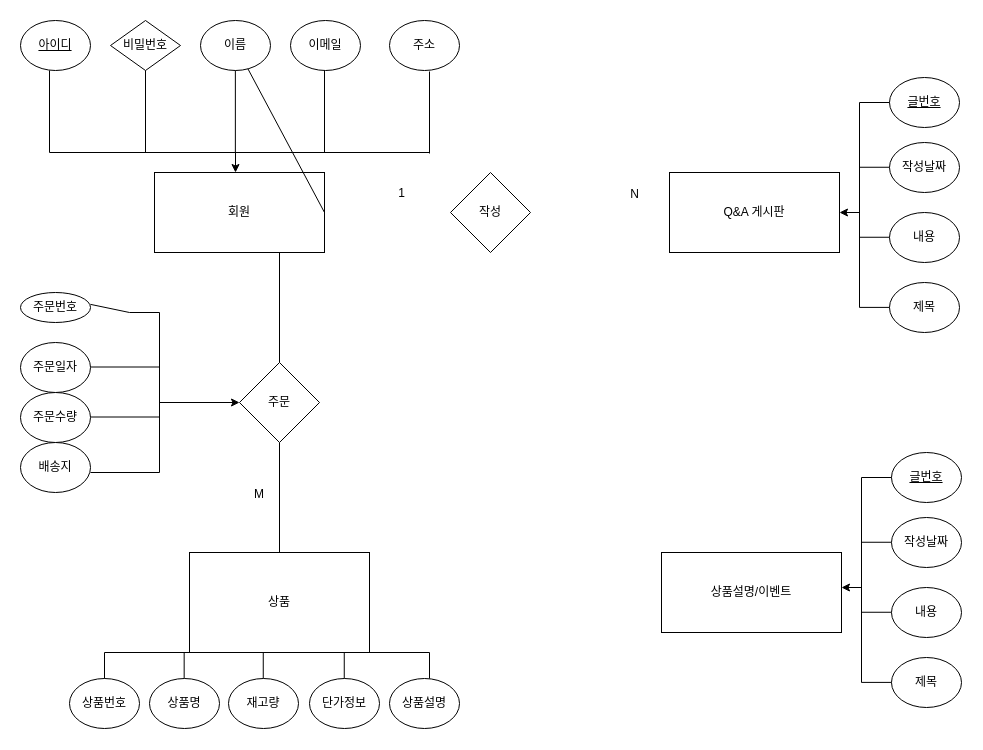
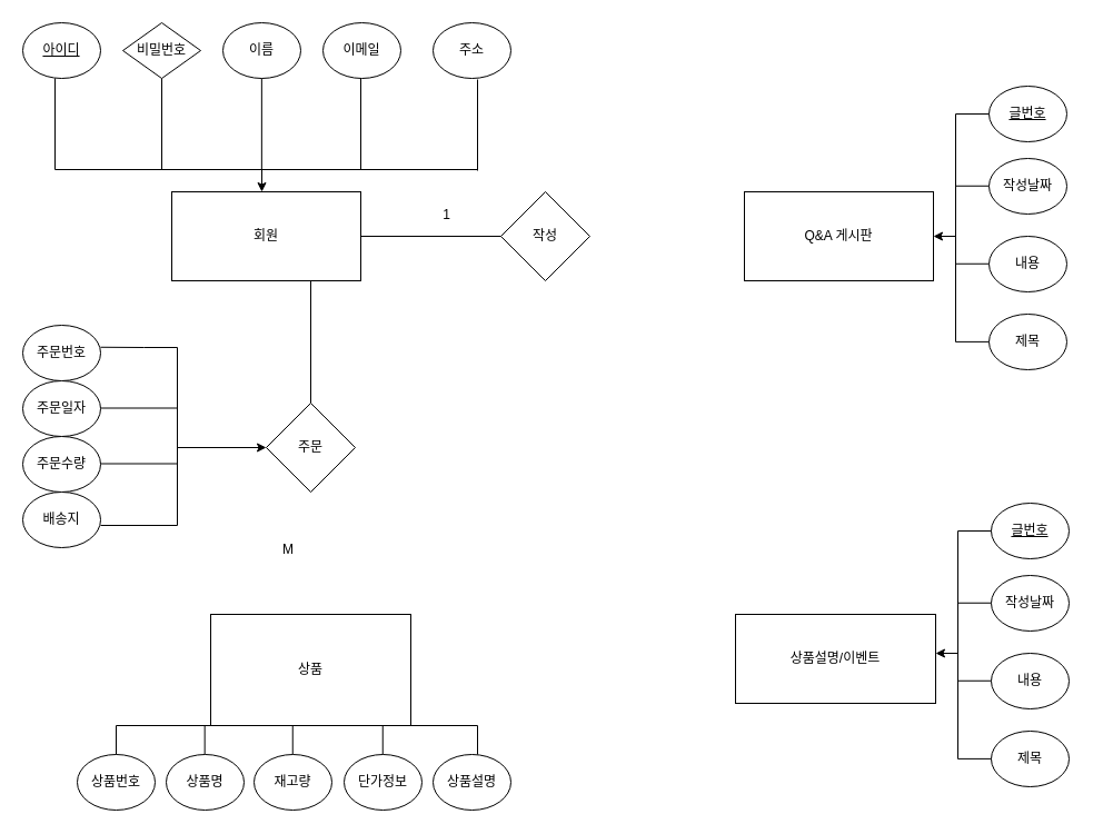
- <mxCell id="41" value="" style="endArrow=none;html=1;rounded=0;exitX=1;exitY=0.5;exitDx=0;exitDy=0;" edge="1" parent="1" source="14" target="4"><mxGeometry relative="1" as="geometry"><mxPoint x="249" y="262" as="sourcePoint" /><mxPoint x="249" y="372" as="targetPoint" /></mxGeometry></mxCell>
+ <mxCell id="41" value="" style="endArrow=none;html=1;rounded=0;exitX=1;exitY=0.5;exitDx=0;exitDy=0;entryX=0;entryY=0.5;entryDx=0;entryDy=0;" edge="1" parent="1" source="14" target="40"><mxGeometry relative="1" as="geometry"><mxPoint x="249" y="262" as="sourcePoint" /><mxPoint x="249" y="372" as="targetPoint" /></mxGeometry></mxCell>
- <mxCell id="10" value="주문번호" style="ellipse;whiteSpace=wrap;html=1;" parent="1" vertex="1"><mxGeometry x="20" y="292" width="70" height="30" as="geometry" /></mxCell>
+ <mxCell id="10" value="주문번호" style="ellipse;whiteSpace=wrap;html=1;" parent="1" vertex="1"><mxGeometry x="20" y="292" width="70" height="50" as="geometry" /></mxCell>
- <mxCell id="23" value="" style="endArrow=none;html=1;rounded=0;entryX=0.5;entryY=1;entryDx=0;entryDy=0;exitX=0.5;exitY=0;exitDx=0;exitDy=0;" edge="1" parent="1" source="5" target="22"><mxGeometry relative="1" as="geometry"><mxPoint x="239" y="552" as="sourcePoint" /><mxPoint x="249" y="422" as="targetPoint" /></mxGeometry></mxCell>
- <mxCell id="24" value="N" style="resizable=0;html=1;align=right;verticalAlign=bottom;" connectable="0" vertex="1" parent="23"><mxGeometry x="1" relative="1" as="geometry"><mxPoint x="360" y="-240" as="offset" /></mxGeometry></mxCell>
